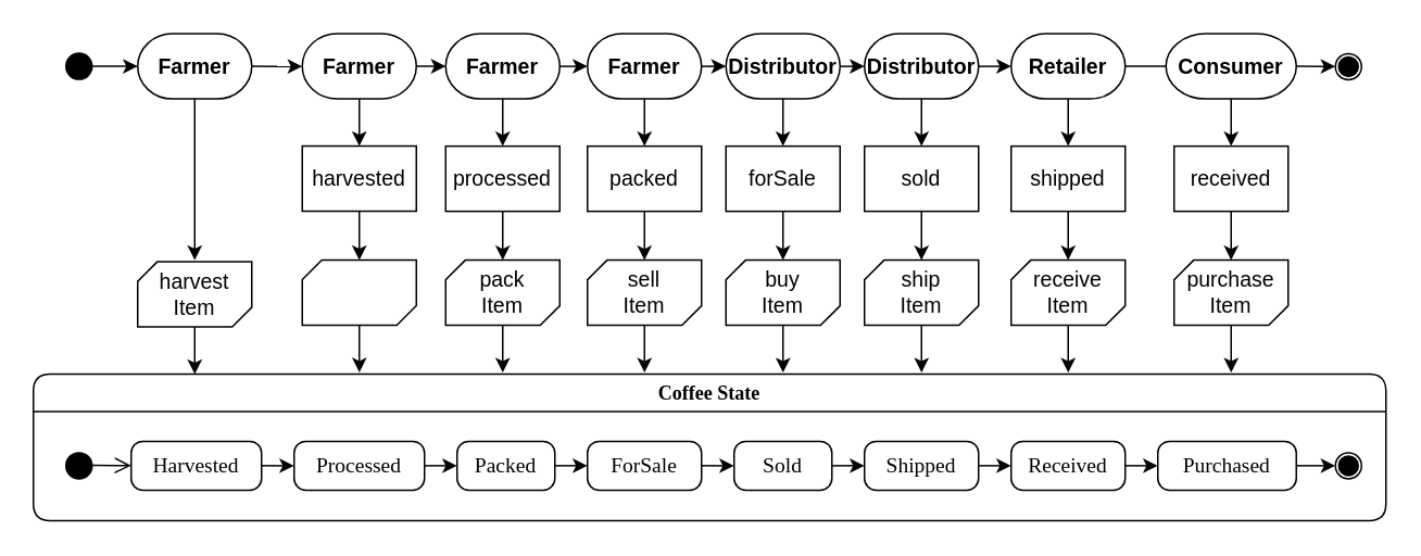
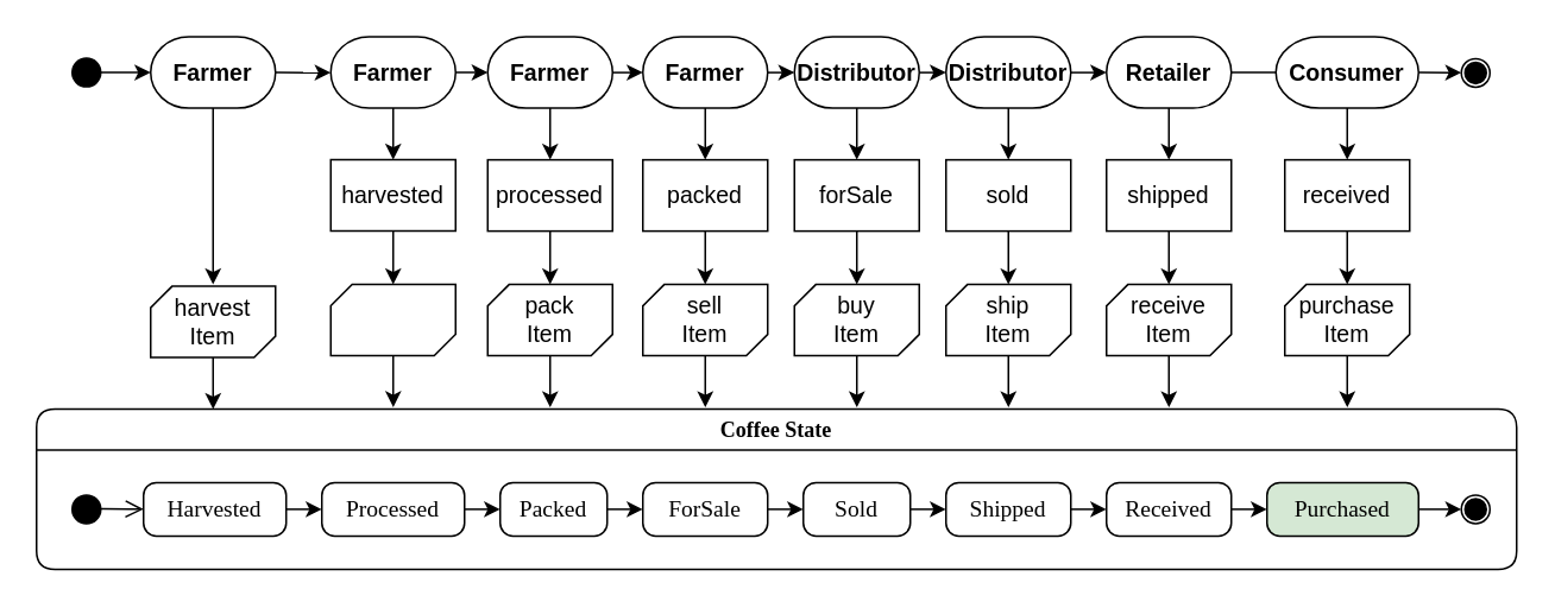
- <mxCell id="19" value="&lt;font style=&quot;font-size: 13px&quot;&gt;Purchased&lt;/font&gt;" style="rounded=1;whiteSpace=wrap;html=1;arcSize=24;shadow=0;comic=0;labelBackgroundColor=none;fontFamily=Verdana;fontSize=12;fontColor=#000000;align=center;fillColor=#FFFFFF;" vertex="1" parent="2"><mxGeometry x="690" y="41.25" width="85" height="30" as="geometry" /></mxCell>
+ <mxCell id="19" value="&lt;font style=&quot;font-size: 13px&quot;&gt;Purchased&lt;/font&gt;" style="rounded=1;whiteSpace=wrap;html=1;arcSize=24;shadow=0;comic=0;labelBackgroundColor=none;fontFamily=Verdana;fontSize=12;fontColor=#000000;align=center;fillColor=#d5e8d4;" vertex="1" parent="2"><mxGeometry x="690" y="41.25" width="85" height="30" as="geometry" /></mxCell>
